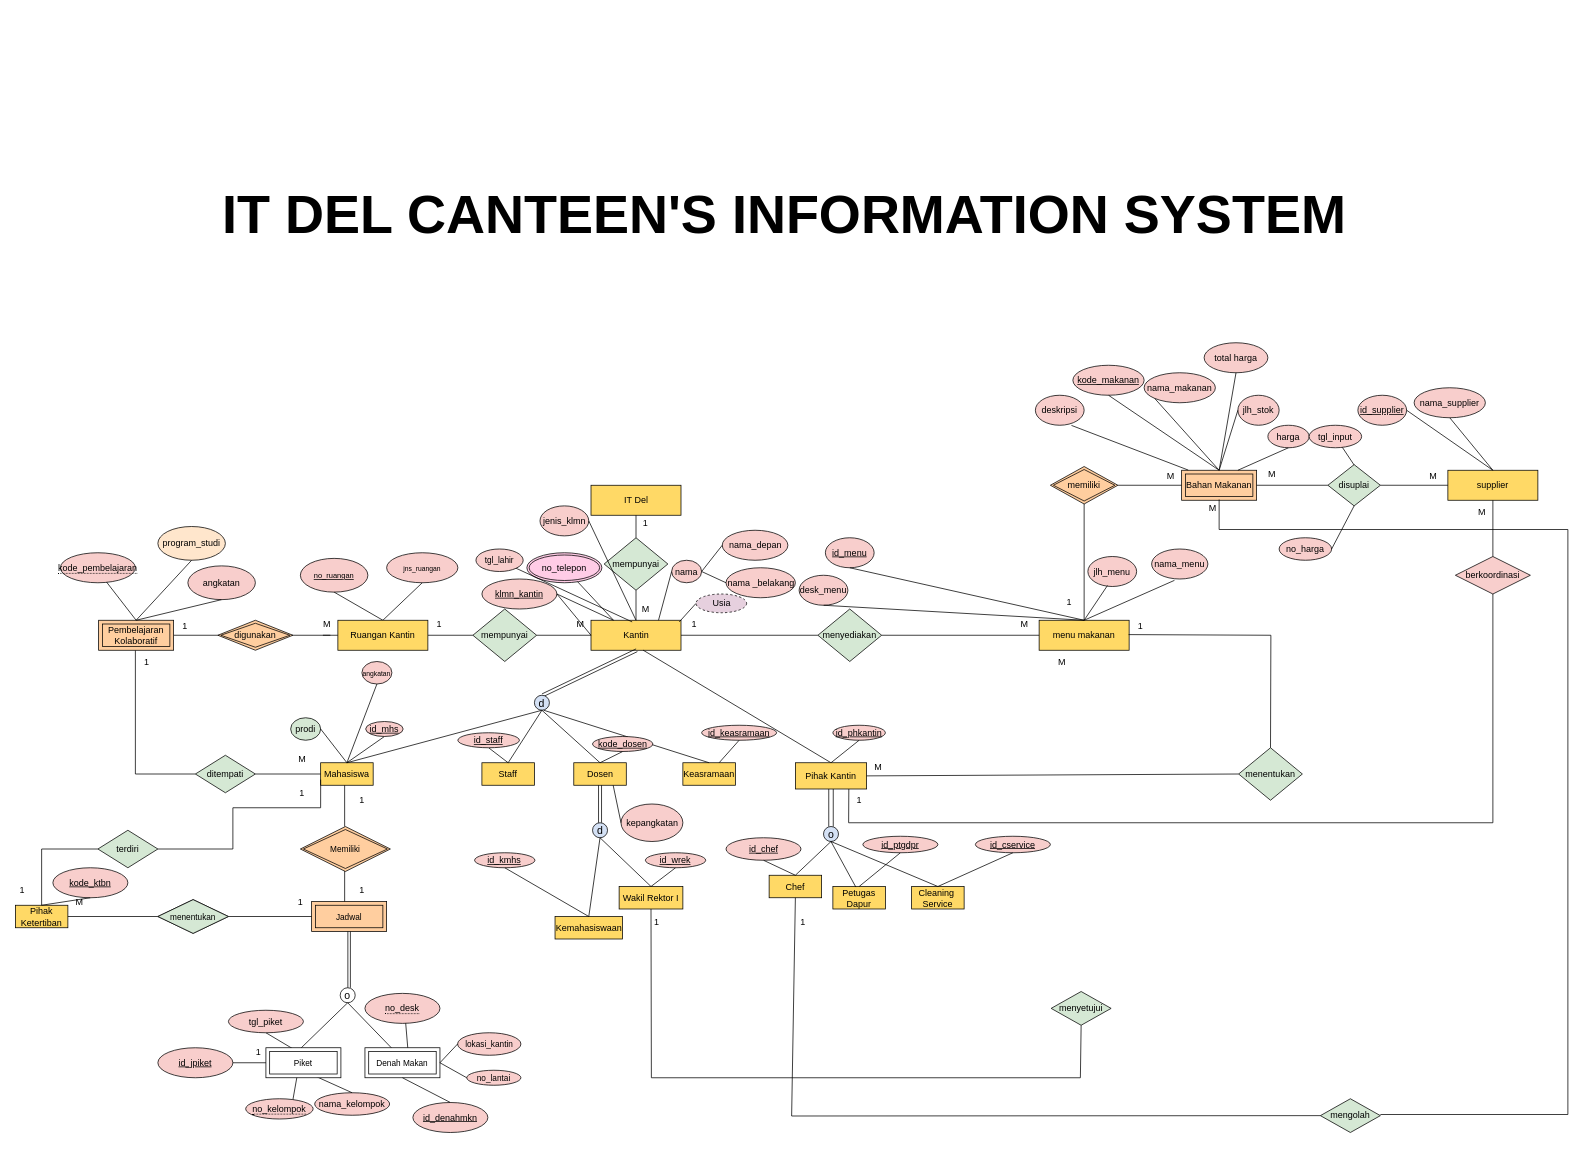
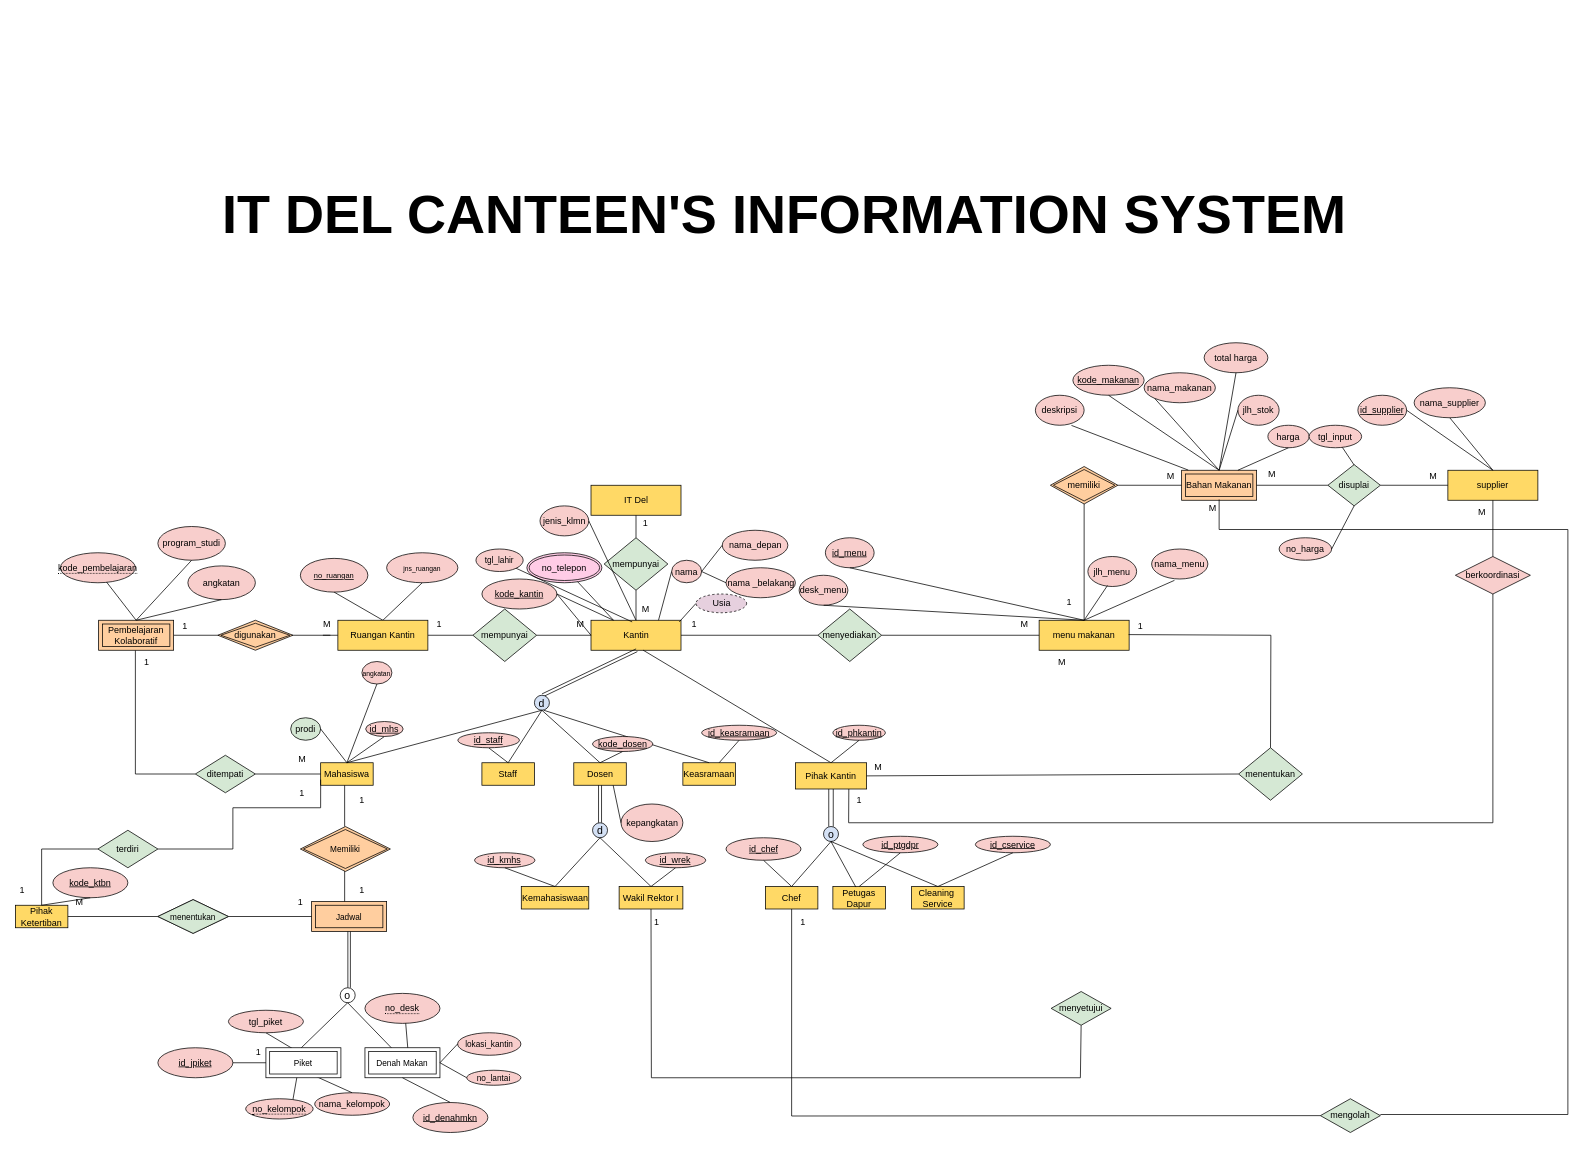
- <mxCell id="195" value="program_studi" style="ellipse;whiteSpace=wrap;html=1;fontStyle=0;fillColor=#ffe6cc;" parent="1" vertex="1"><mxGeometry x="210" y="701.5" width="90" height="45" as="geometry" /></mxCell>
+ <mxCell id="195" value="program_studi" style="ellipse;whiteSpace=wrap;html=1;fontStyle=0;fillColor=#F8CECC;" parent="1" vertex="1"><mxGeometry x="210" y="701.5" width="90" height="45" as="geometry" /></mxCell>
- <mxCell id="185" value="klmn_kantin" style="ellipse;whiteSpace=wrap;html=1;align=center;fontStyle=4;fillColor=#F8CECC;" parent="1" vertex="1"><mxGeometry x="642.05" y="771.5" width="100" height="40" as="geometry" /></mxCell>
+ <mxCell id="185" value="kode_kantin" style="ellipse;whiteSpace=wrap;html=1;align=center;fontStyle=4;fillColor=#F8CECC;" parent="1" vertex="1"><mxGeometry x="642.05" y="771.5" width="100" height="40" as="geometry" /></mxCell>
- <mxCell id="116" value="Chef" style="rounded=0;whiteSpace=wrap;html=1;fillColor=#FFD966;" parent="1" vertex="1"><mxGeometry x="1025" y="1166.5" width="70" height="30" as="geometry" /></mxCell>
+ <mxCell id="116" value="Chef" style="rounded=0;whiteSpace=wrap;html=1;fillColor=#FFD966;" parent="1" vertex="1"><mxGeometry x="1020" y="1181.5" width="70" height="30" as="geometry" /></mxCell>
- <mxCell id="36" value="Kemahasiswaan" style="rounded=0;whiteSpace=wrap;html=1;fillColor=#FFD966;" parent="1" vertex="1"><mxGeometry x="739.55" y="1221.5" width="90" height="30" as="geometry" /></mxCell>
+ <mxCell id="36" value="Kemahasiswaan" style="rounded=0;whiteSpace=wrap;html=1;fillColor=#FFD966;" parent="1" vertex="1"><mxGeometry x="694.55" y="1181.5" width="90" height="30" as="geometry" /></mxCell>
